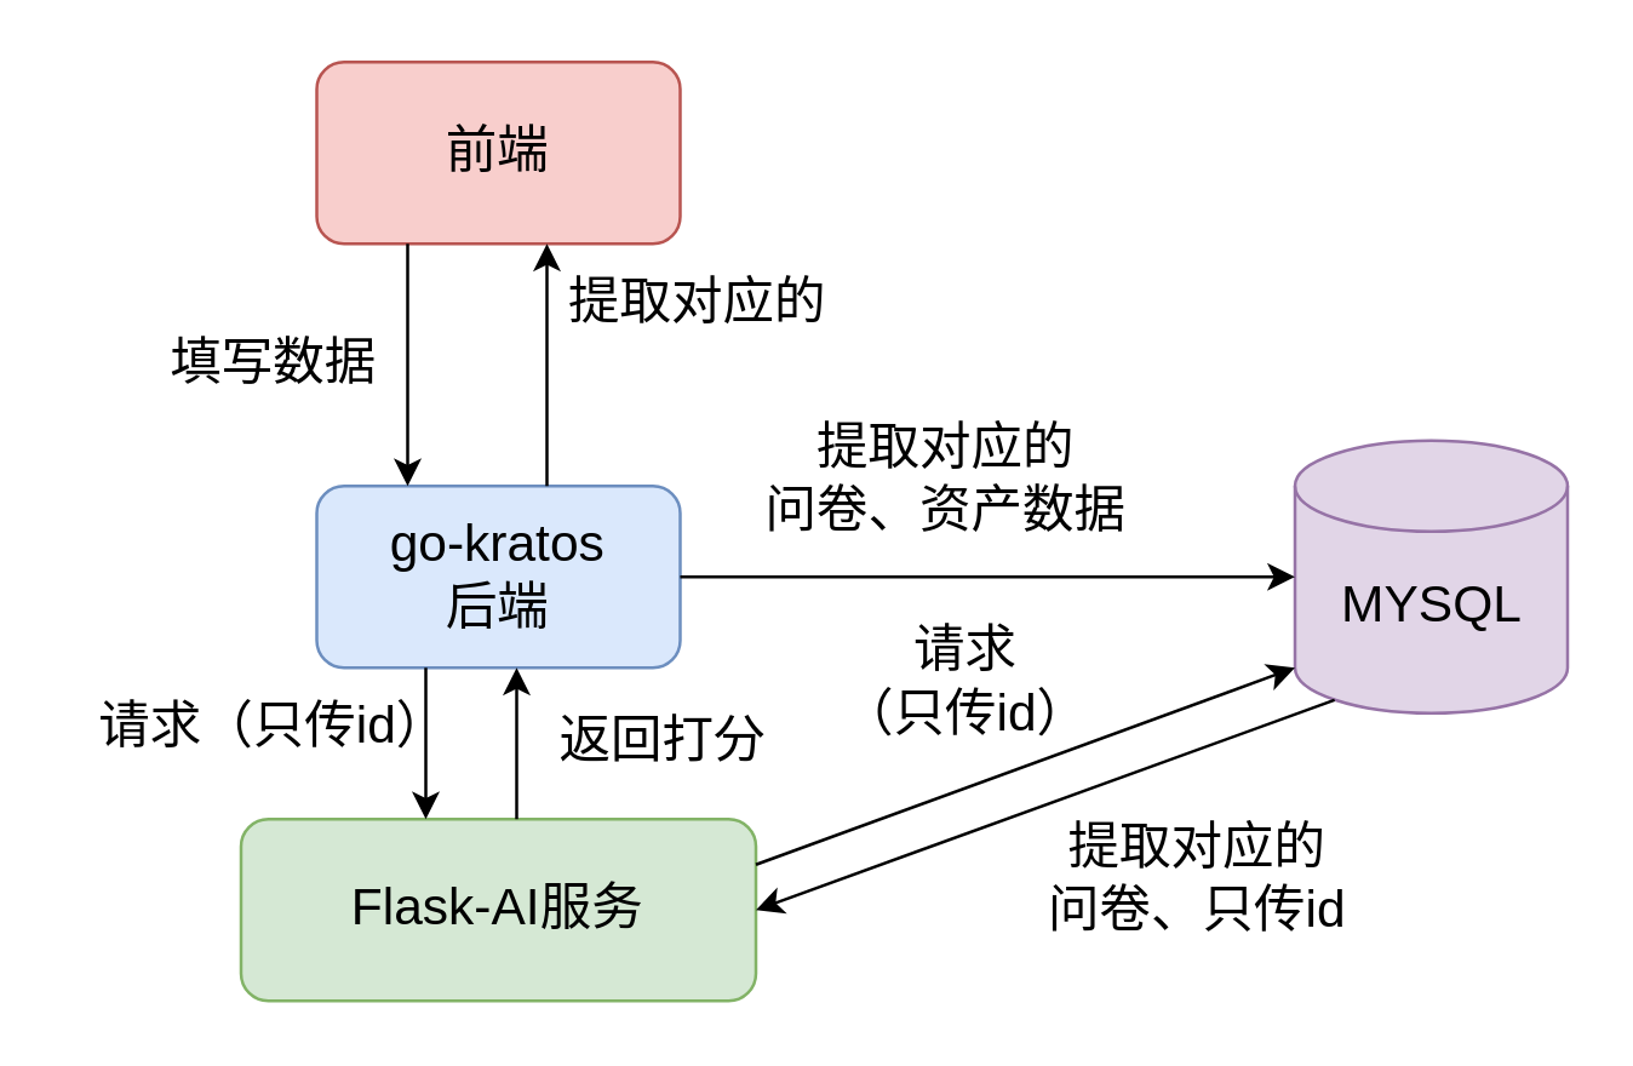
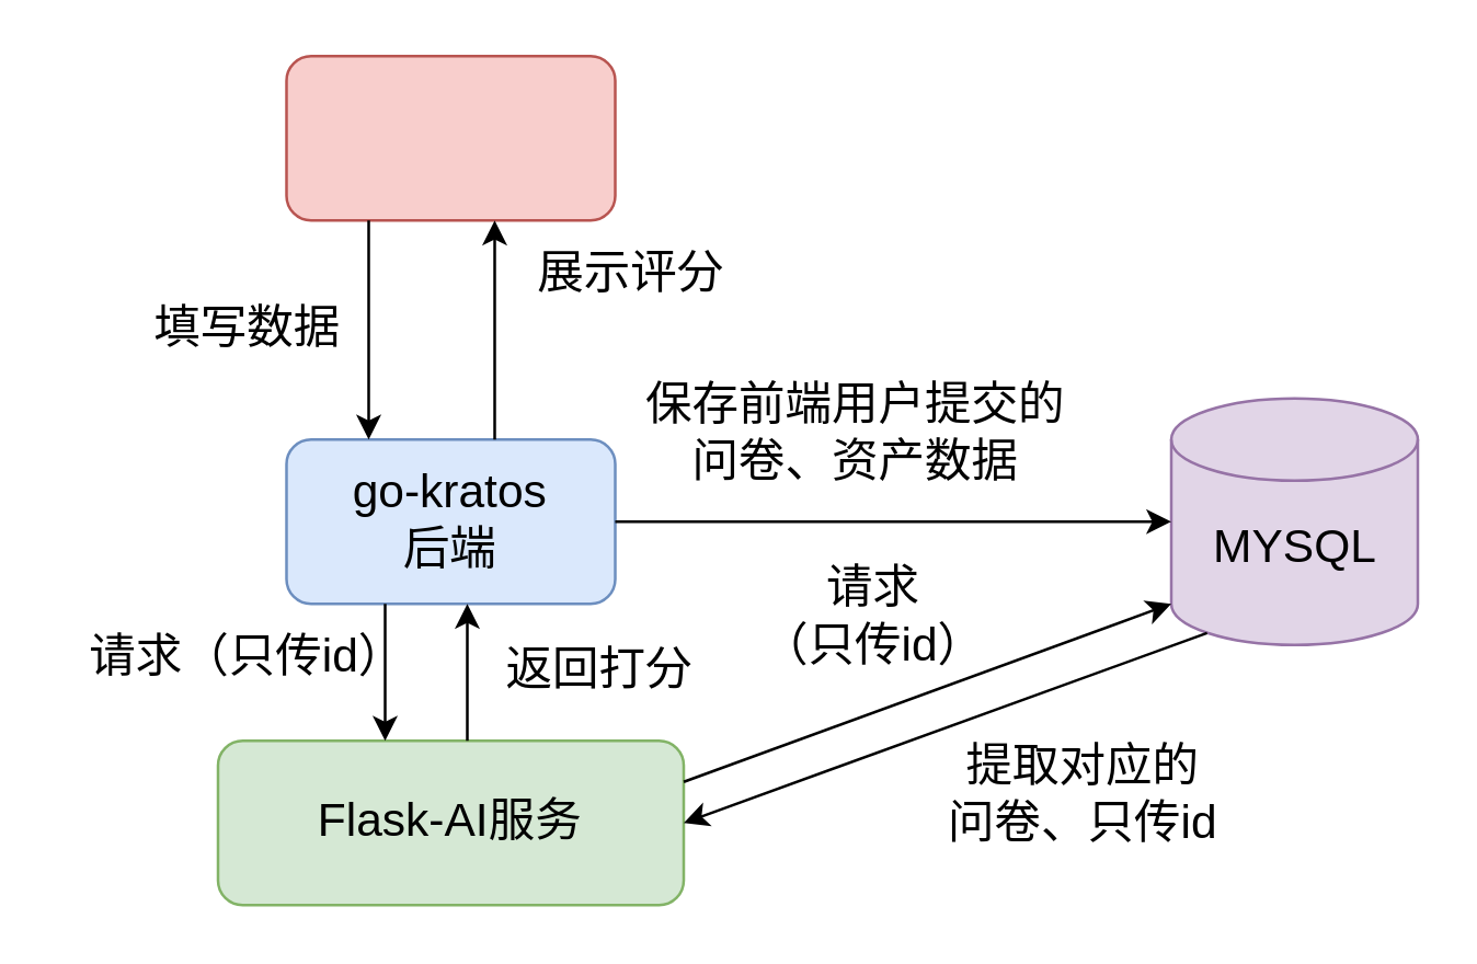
- <mxCell id="4" value="&lt;font style=&quot;font-size: 17px;&quot;&gt;前端&lt;/font&gt;" style="text;strokeColor=none;align=center;fillColor=none;html=1;verticalAlign=middle;whiteSpace=wrap;rounded=0;" vertex="1" parent="1"><mxGeometry x="134" y="35" width="60" height="30" as="geometry" /></mxCell>
- <mxCell id="23" value="&lt;font style=&quot;font-size: 17px;&quot;&gt;提取对应的&lt;br&gt;&lt;/font&gt;" style="text;strokeColor=none;align=center;fillColor=none;html=1;verticalAlign=middle;whiteSpace=wrap;rounded=0;" vertex="1" parent="1"><mxGeometry x="180" y="80" width="100" height="40" as="geometry" /></mxCell>
+ <mxCell id="23" value="&lt;font style=&quot;font-size: 17px;&quot;&gt;展示评分&lt;br&gt;&lt;/font&gt;" style="text;strokeColor=none;align=center;fillColor=none;html=1;verticalAlign=middle;whiteSpace=wrap;rounded=0;" vertex="1" parent="1"><mxGeometry x="180" y="80" width="100" height="40" as="geometry" /></mxCell>
- <mxCell id="14" value="&lt;font style=&quot;font-size: 17px;&quot;&gt;提取对应的&lt;br&gt;问卷、资产数据&lt;br&gt;&lt;/font&gt;" style="text;strokeColor=none;align=center;fillColor=none;html=1;verticalAlign=middle;whiteSpace=wrap;rounded=0;" vertex="1" parent="1"><mxGeometry x="217" y="130" width="190" height="55" as="geometry" /></mxCell>
+ <mxCell id="14" value="&lt;font style=&quot;font-size: 17px;&quot;&gt;保存前端用户提交的&lt;br&gt;问卷、资产数据&lt;br&gt;&lt;/font&gt;" style="text;strokeColor=none;align=center;fillColor=none;html=1;verticalAlign=middle;whiteSpace=wrap;rounded=0;" vertex="1" parent="1"><mxGeometry x="217" y="130" width="190" height="55" as="geometry" /></mxCell>
